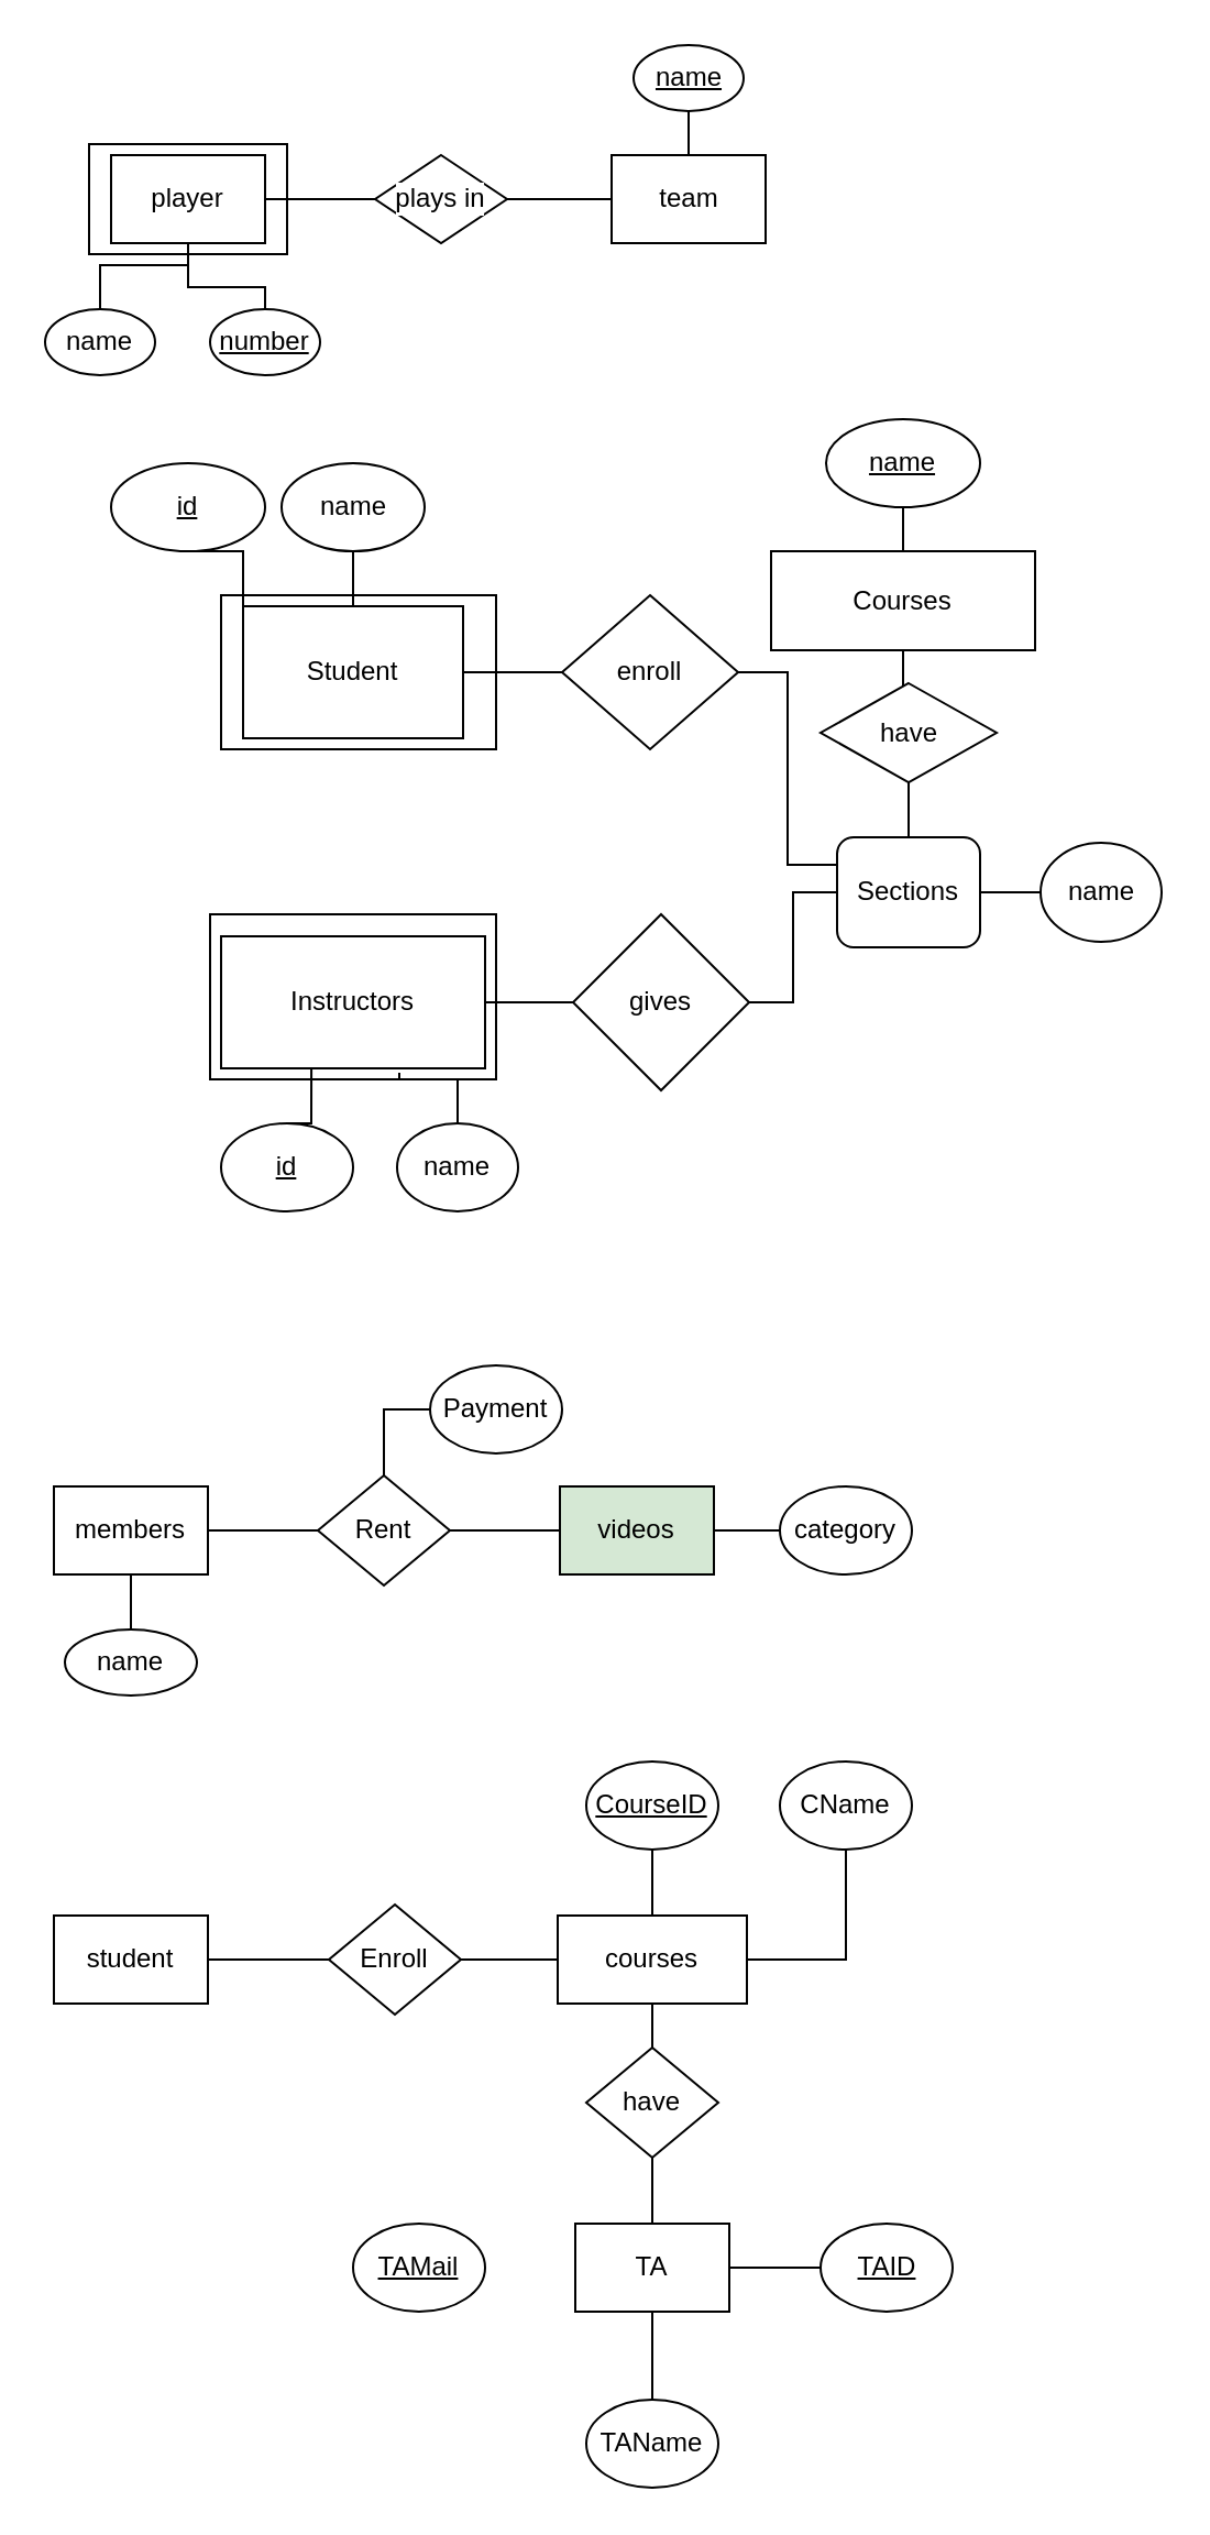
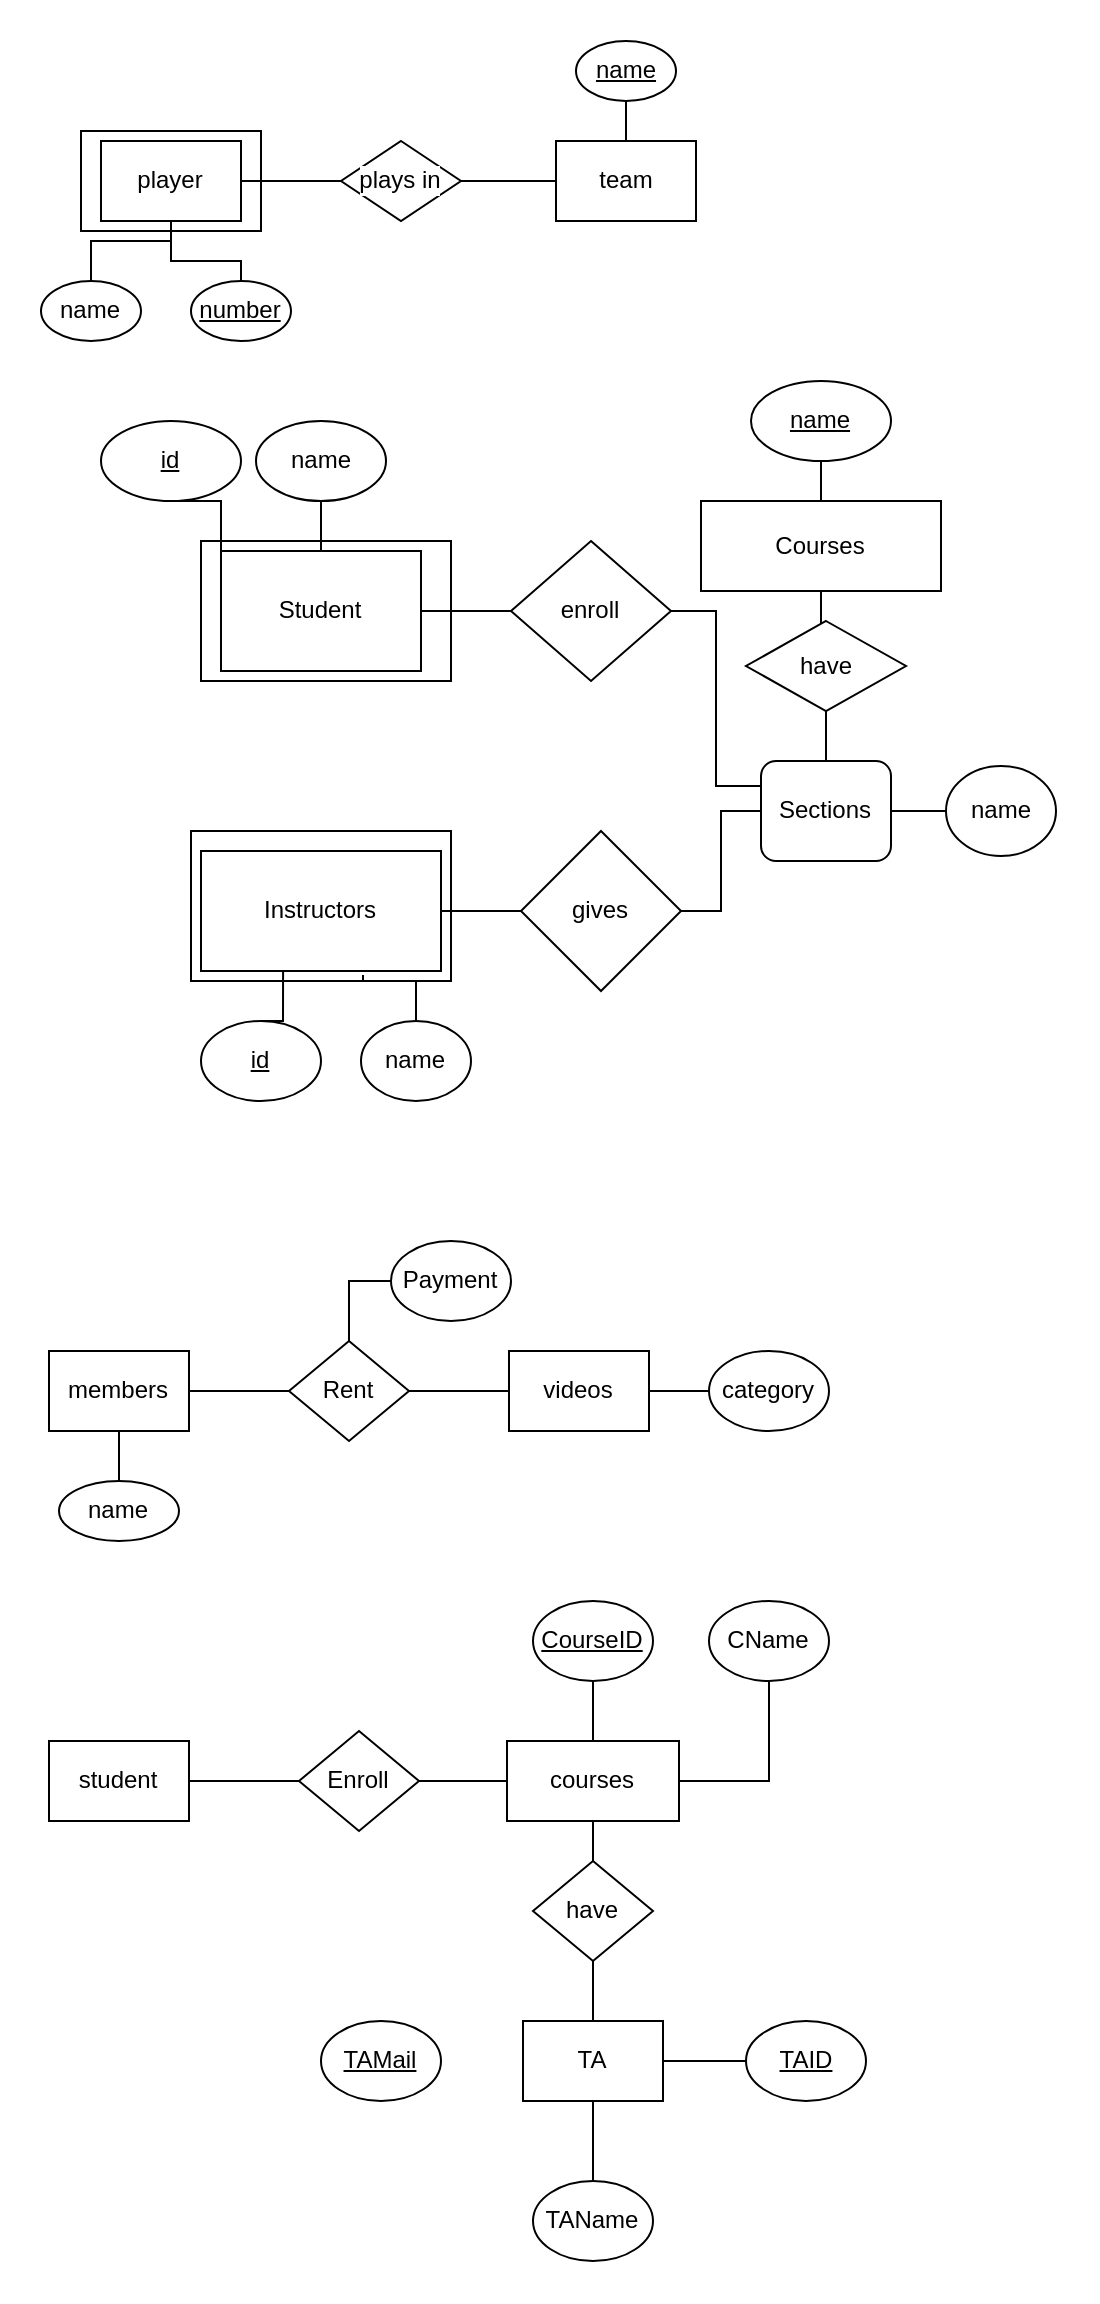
- <mxCell id="32" value="videos" style="rounded=0;whiteSpace=wrap;html=1;fillColor=#d5e8d4;" parent="1" vertex="1"><mxGeometry x="254" y="675" width="70" height="40" as="geometry" /></mxCell>
+ <mxCell id="32" value="videos" style="rounded=0;whiteSpace=wrap;html=1;" parent="1" vertex="1"><mxGeometry x="254" y="675" width="70" height="40" as="geometry" /></mxCell>
